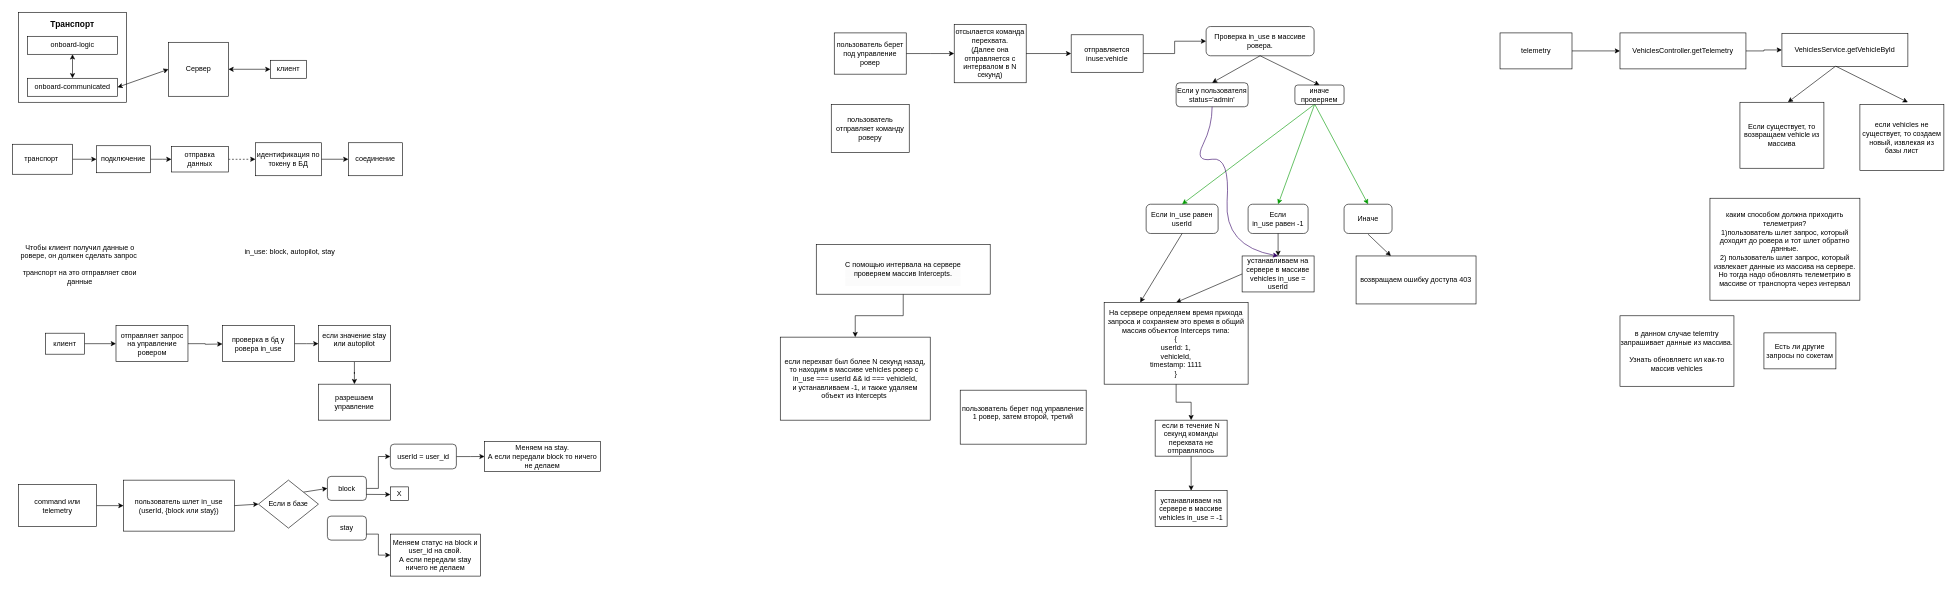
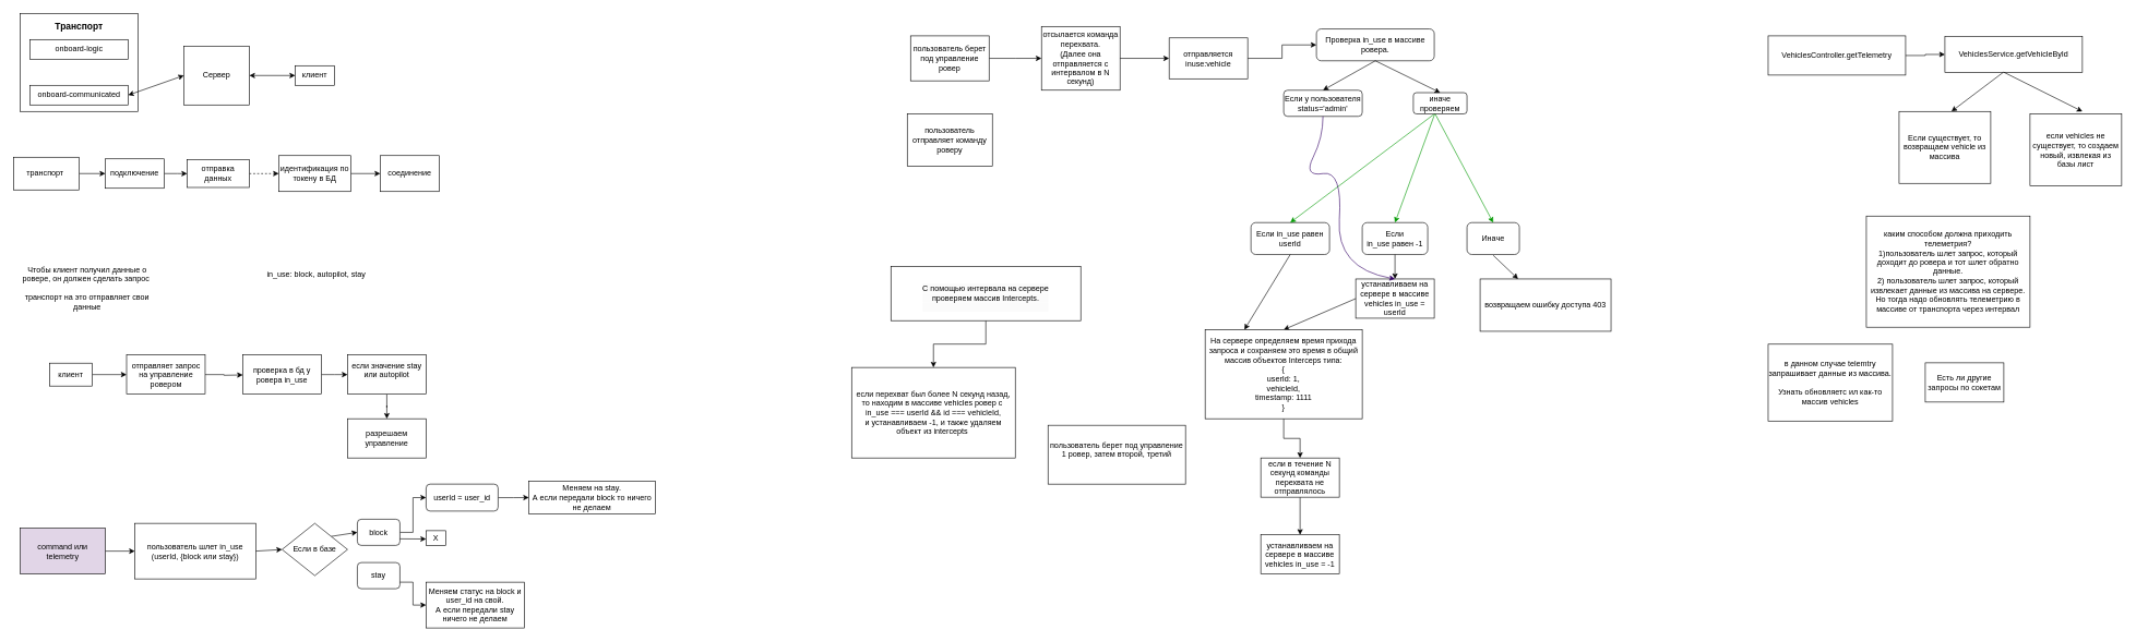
- <mxCell id="82" value="telemetry" style="rounded=0;whiteSpace=wrap;html=1;" vertex="1" parent="1"><mxGeometry x="2500" y="54.38" width="120" height="60" as="geometry" /></mxCell>
- <mxCell id="81" value="" style="edgeStyle=orthogonalEdgeStyle;rounded=0;orthogonalLoop=1;jettySize=auto;html=1;" edge="1" parent="1" source="82" target="84"><mxGeometry relative="1" as="geometry" /></mxCell>
- <mxCell id="5" value="" style="endArrow=classic;startArrow=classic;html=1;rounded=0;entryX=0.5;entryY=1;entryDx=0;entryDy=0;exitX=0.5;exitY=0;exitDx=0;exitDy=0;" parent="1" source="4" target="3" edge="1"><mxGeometry width="50" height="50" relative="1" as="geometry"><mxPoint x="340" y="230" as="sourcePoint" /><mxPoint x="390" y="180" as="targetPoint" /></mxGeometry></mxCell>
- <mxCell id="32" value="command или telemetry" style="rounded=0;whiteSpace=wrap;html=1;" parent="1" vertex="1"><mxGeometry x="30" y="807.5" width="130" height="70" as="geometry" /></mxCell>
+ <mxCell id="32" value="command или telemetry" style="rounded=0;whiteSpace=wrap;html=1;fillColor=#e1d5e7;" parent="1" vertex="1"><mxGeometry x="30" y="807.5" width="130" height="70" as="geometry" /></mxCell>
